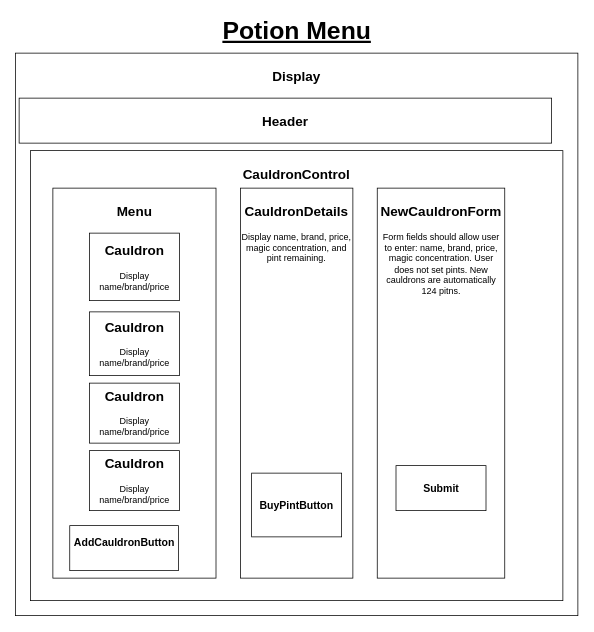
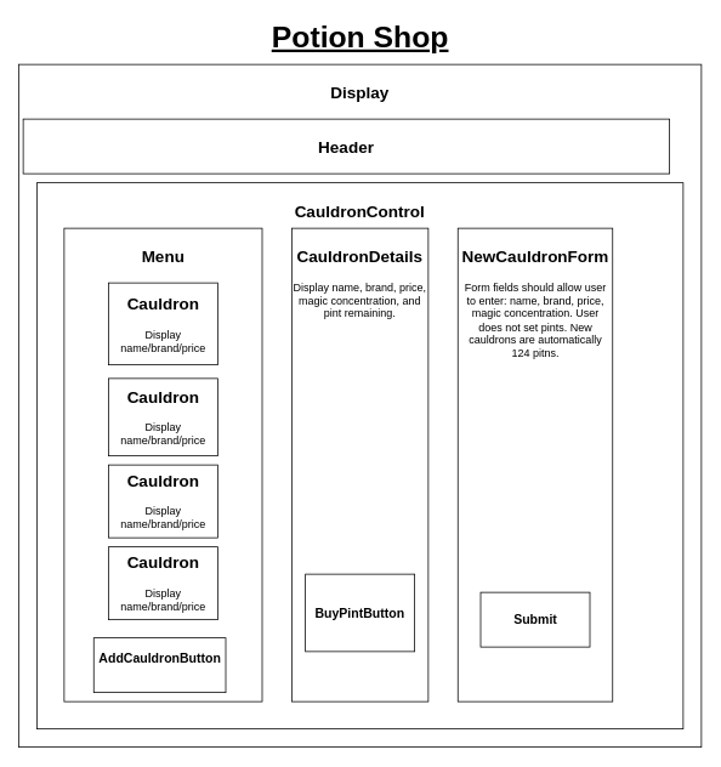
- <mxCell id="15" value="Potion Menu" style="text;html=1;strokeColor=none;fillColor=none;align=center;verticalAlign=middle;whiteSpace=wrap;rounded=0;fontSize=33;horizontal=1;fontStyle=5" vertex="1" parent="1"><mxGeometry x="287.5" y="20" width="215" height="40" as="geometry" /></mxCell>
+ <mxCell id="15" value="Potion Shop" style="text;html=1;strokeColor=none;fillColor=none;align=center;verticalAlign=middle;whiteSpace=wrap;rounded=0;fontSize=33;horizontal=1;fontStyle=5" vertex="1" parent="1"><mxGeometry x="287.5" y="20" width="215" height="40" as="geometry" /></mxCell>
- <mxCell id="12" value="&lt;h3&gt;Submit&lt;/h3&gt;" style="rounded=0;whiteSpace=wrap;html=1;verticalAlign=middle;" vertex="1" parent="1"><mxGeometry x="527.5" y="620" width="120" height="60" as="geometry" /></mxCell>
+ <mxCell id="12" value="&lt;h3&gt;Submit&lt;/h3&gt;" style="rounded=0;whiteSpace=wrap;html=1;verticalAlign=middle;" vertex="1" parent="1"><mxGeometry x="527.5" y="650" width="120" height="60" as="geometry" /></mxCell>
- <mxCell id="13" value="&lt;h3&gt;AddCauldronButton&lt;/h3&gt;&lt;div&gt;&lt;br&gt;&lt;/div&gt;" style="rounded=0;whiteSpace=wrap;html=1;verticalAlign=middle;" vertex="1" parent="1"><mxGeometry x="92.5" y="700" width="145" height="60" as="geometry" /></mxCell>
+ <mxCell id="13" value="&lt;h3&gt;AddCauldronButton&lt;/h3&gt;&lt;div&gt;&lt;br&gt;&lt;/div&gt;" style="rounded=0;whiteSpace=wrap;html=1;verticalAlign=middle;" vertex="1" parent="1"><mxGeometry x="102.5" y="700" width="145" height="60" as="geometry" /></mxCell>
